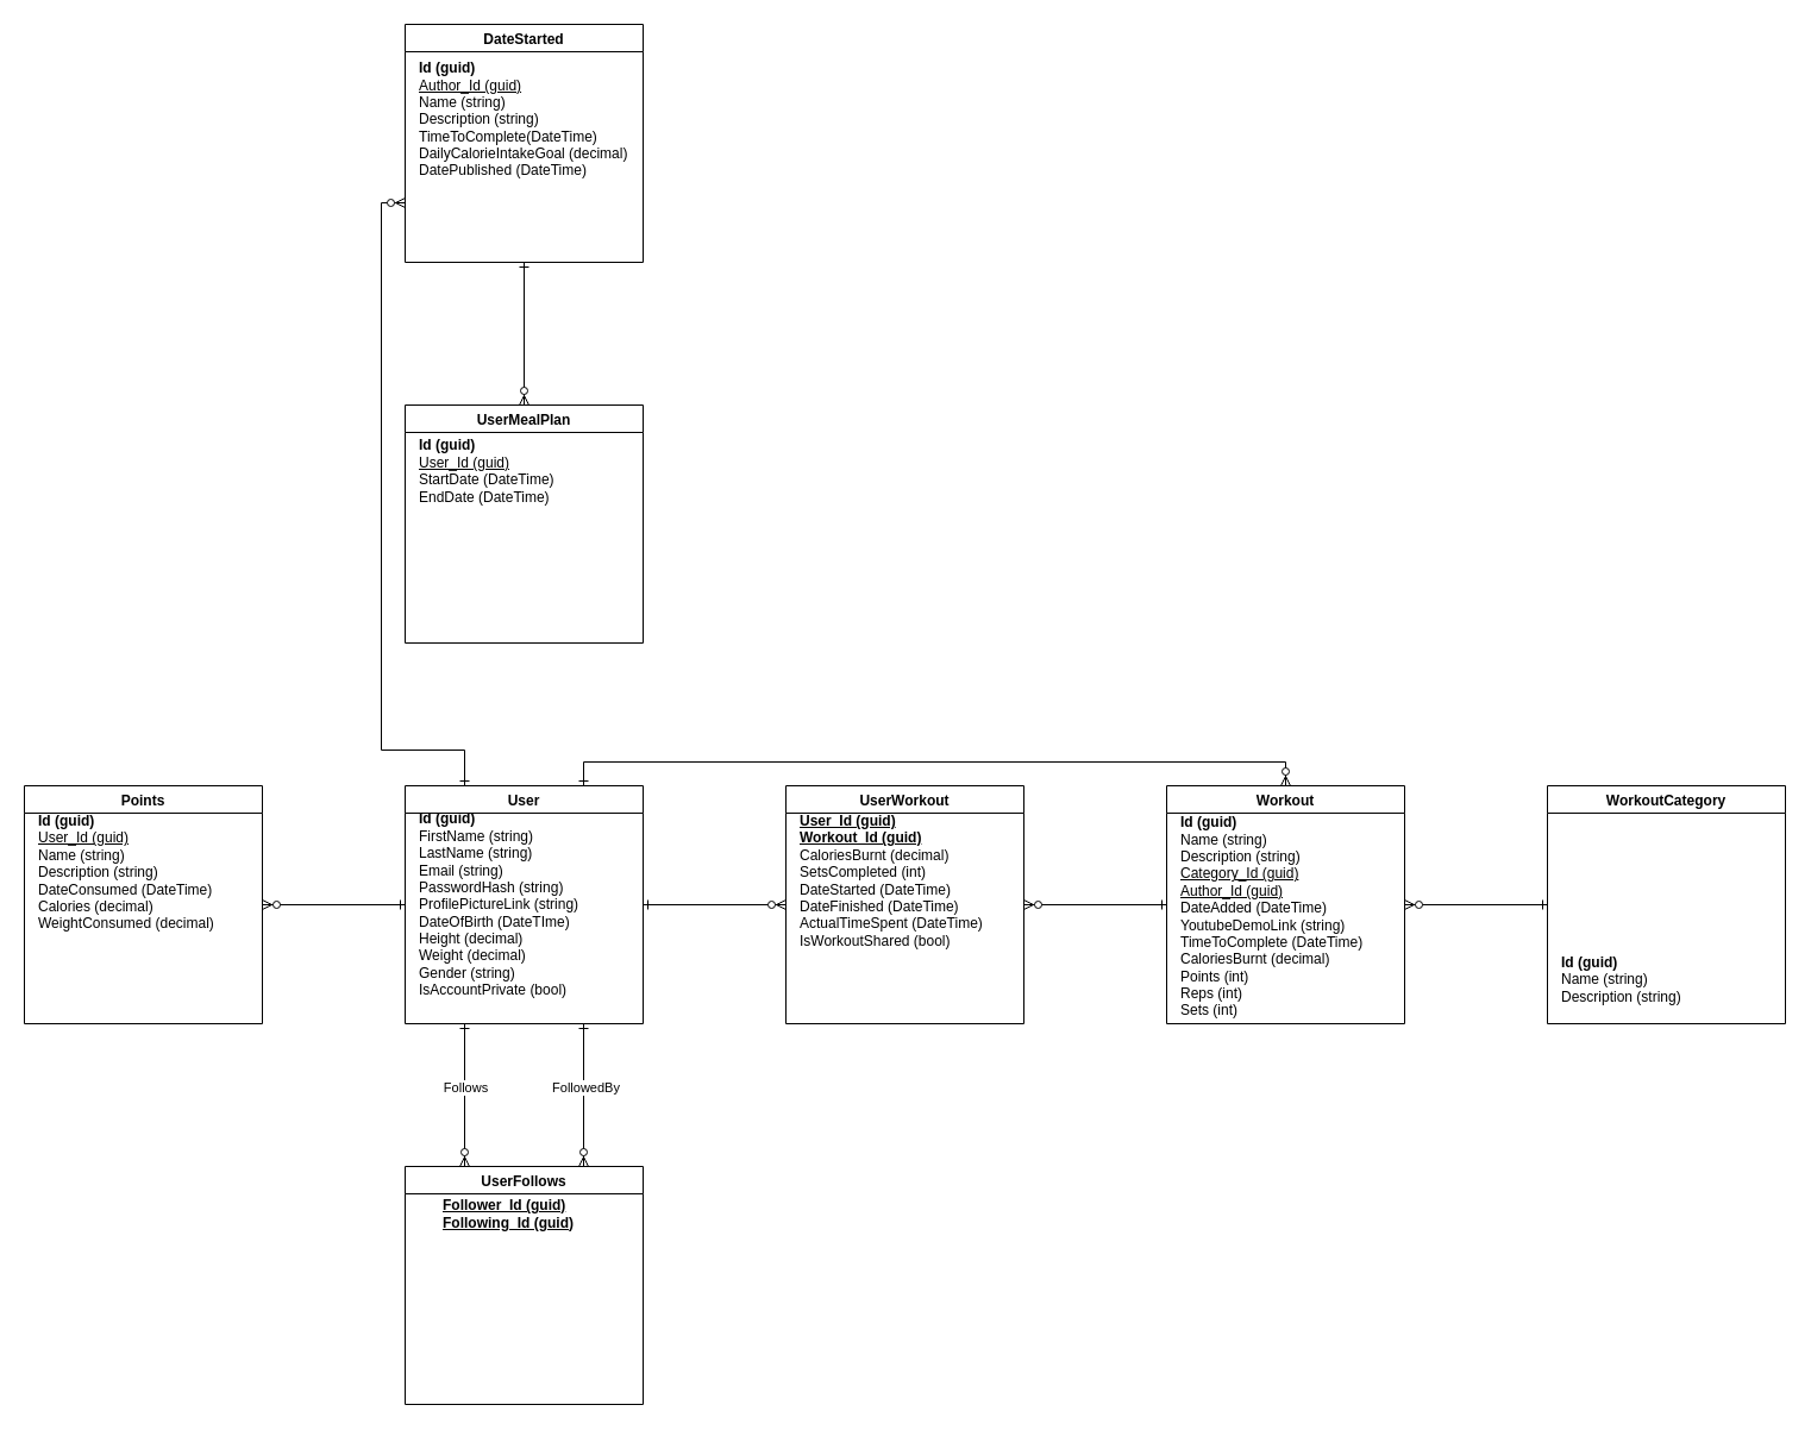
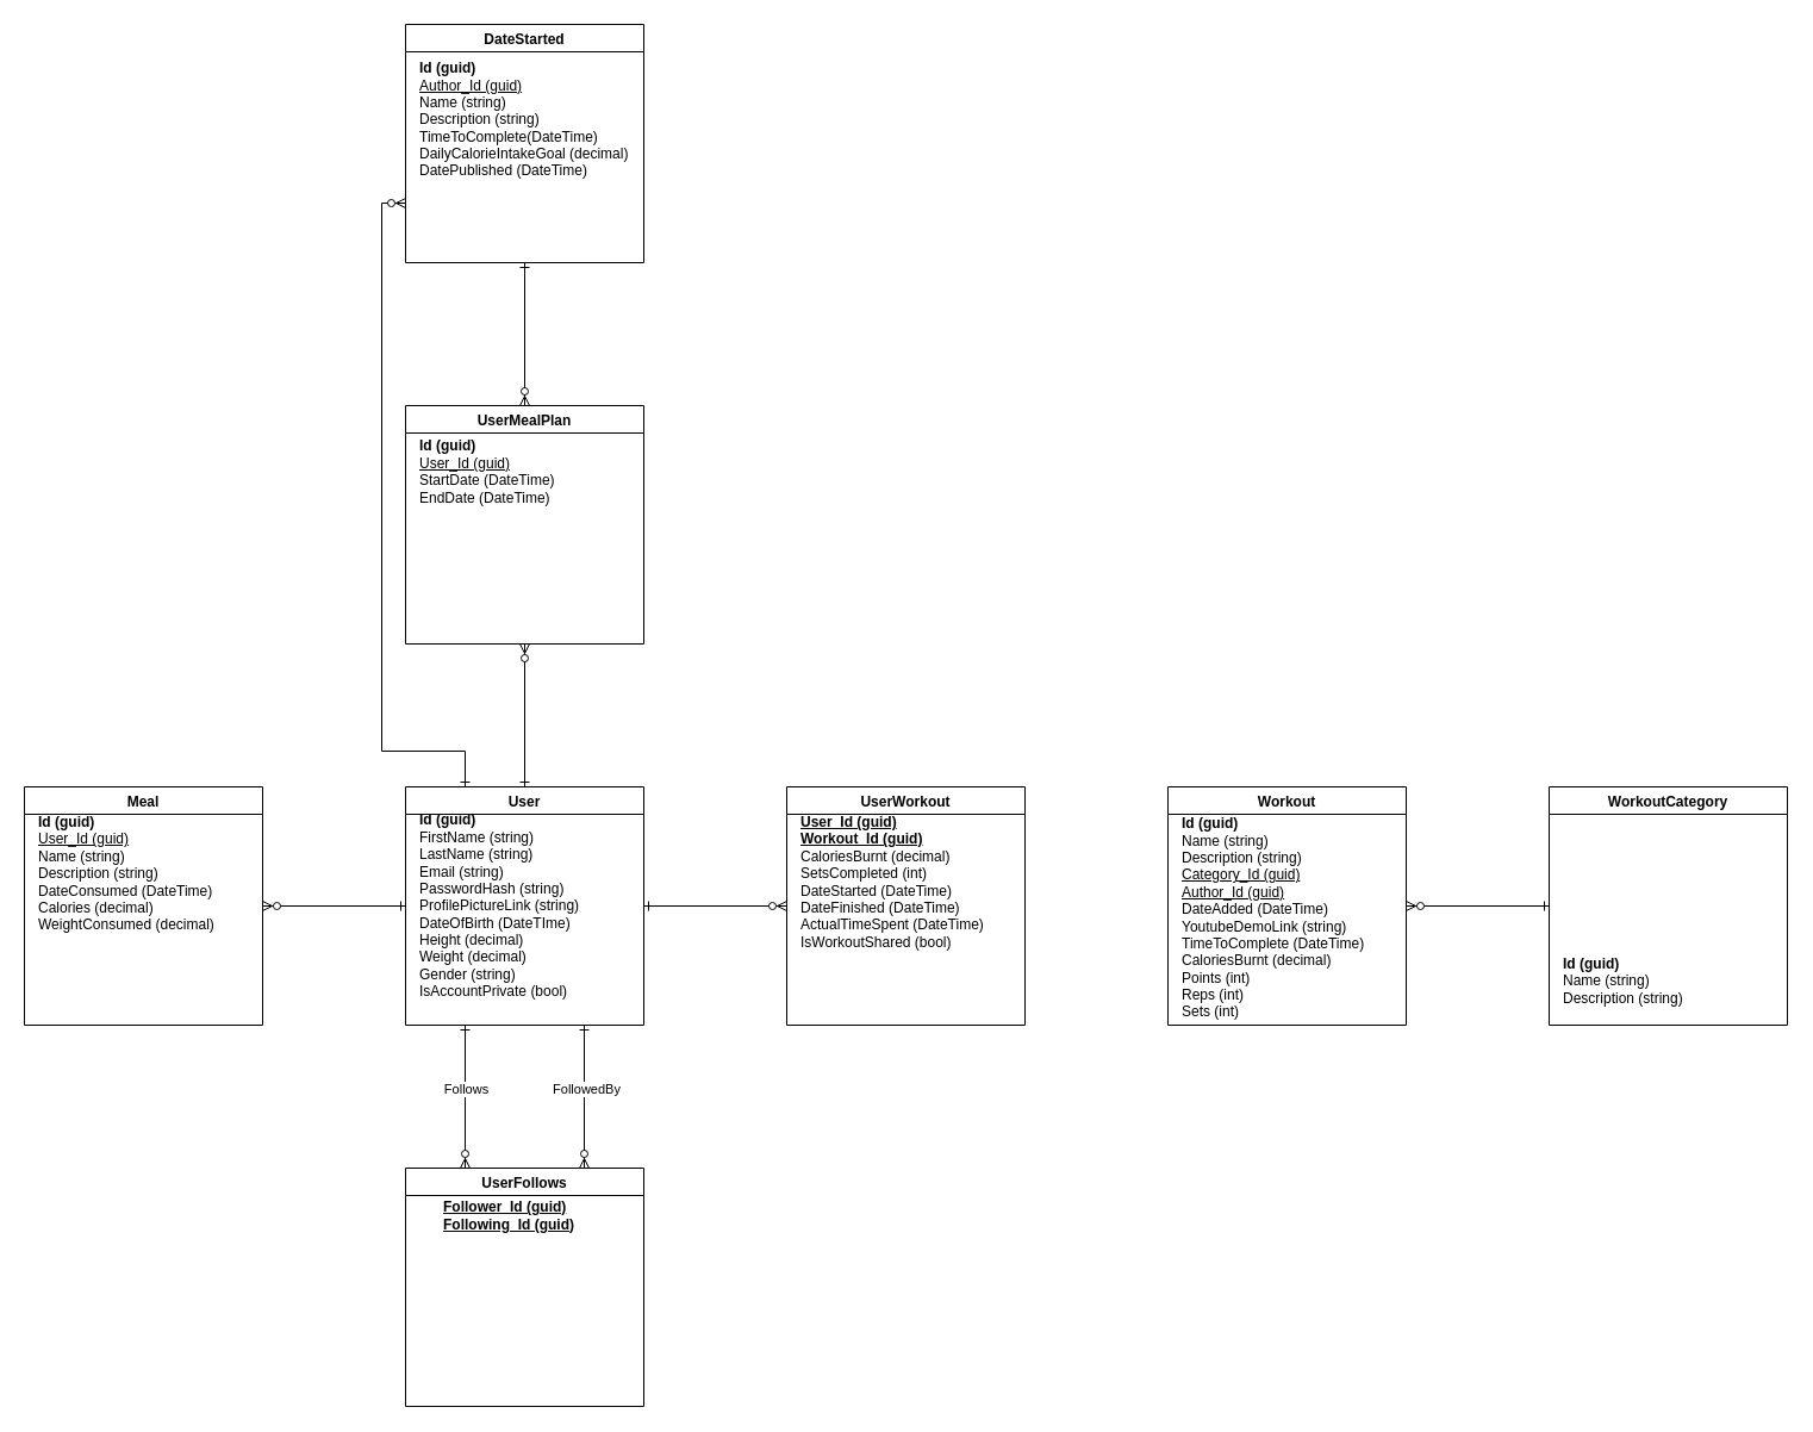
+ <mxCell id="23" value="" style="endArrow=ERzeroToMany;html=1;exitX=0.5;exitY=0;exitDx=0;exitDy=0;entryX=0.5;entryY=1;entryDx=0;entryDy=0;endFill=1;startArrow=ERone;startFill=0;" edge="1" parent="1" source="7" target="21"><mxGeometry width="50" height="50" relative="1" as="geometry"><mxPoint x="930" y="780" as="sourcePoint" /><mxPoint x="980" y="730" as="targetPoint" /></mxGeometry></mxCell>
- <mxCell id="9" style="edgeStyle=orthogonalEdgeStyle;rounded=0;orthogonalLoop=1;jettySize=auto;html=1;entryX=0.75;entryY=0;entryDx=0;entryDy=0;startArrow=ERzeroToMany;startFill=1;endArrow=ERone;endFill=0;" edge="1" parent="1" source="10" target="7"><mxGeometry relative="1" as="geometry"><Array as="points"><mxPoint x="1080" y="640" /><mxPoint x="490" y="640" /></Array></mxGeometry></mxCell>
- <mxCell id="25" value="Points" style="swimlane;" vertex="1" parent="1"><mxGeometry x="20" y="660" width="200" height="200" as="geometry" /></mxCell>
+ <mxCell id="25" value="Meal" style="swimlane;" vertex="1" parent="1"><mxGeometry x="20" y="660" width="200" height="200" as="geometry" /></mxCell>
- <mxCell id="15" style="edgeStyle=orthogonalEdgeStyle;rounded=0;orthogonalLoop=1;jettySize=auto;html=1;exitX=1;exitY=0.5;exitDx=0;exitDy=0;entryX=0;entryY=0.5;entryDx=0;entryDy=0;startArrow=ERzeroToMany;startFill=1;endArrow=ERone;endFill=0;" edge="1" parent="1" source="16" target="10"><mxGeometry relative="1" as="geometry" /></mxCell>
